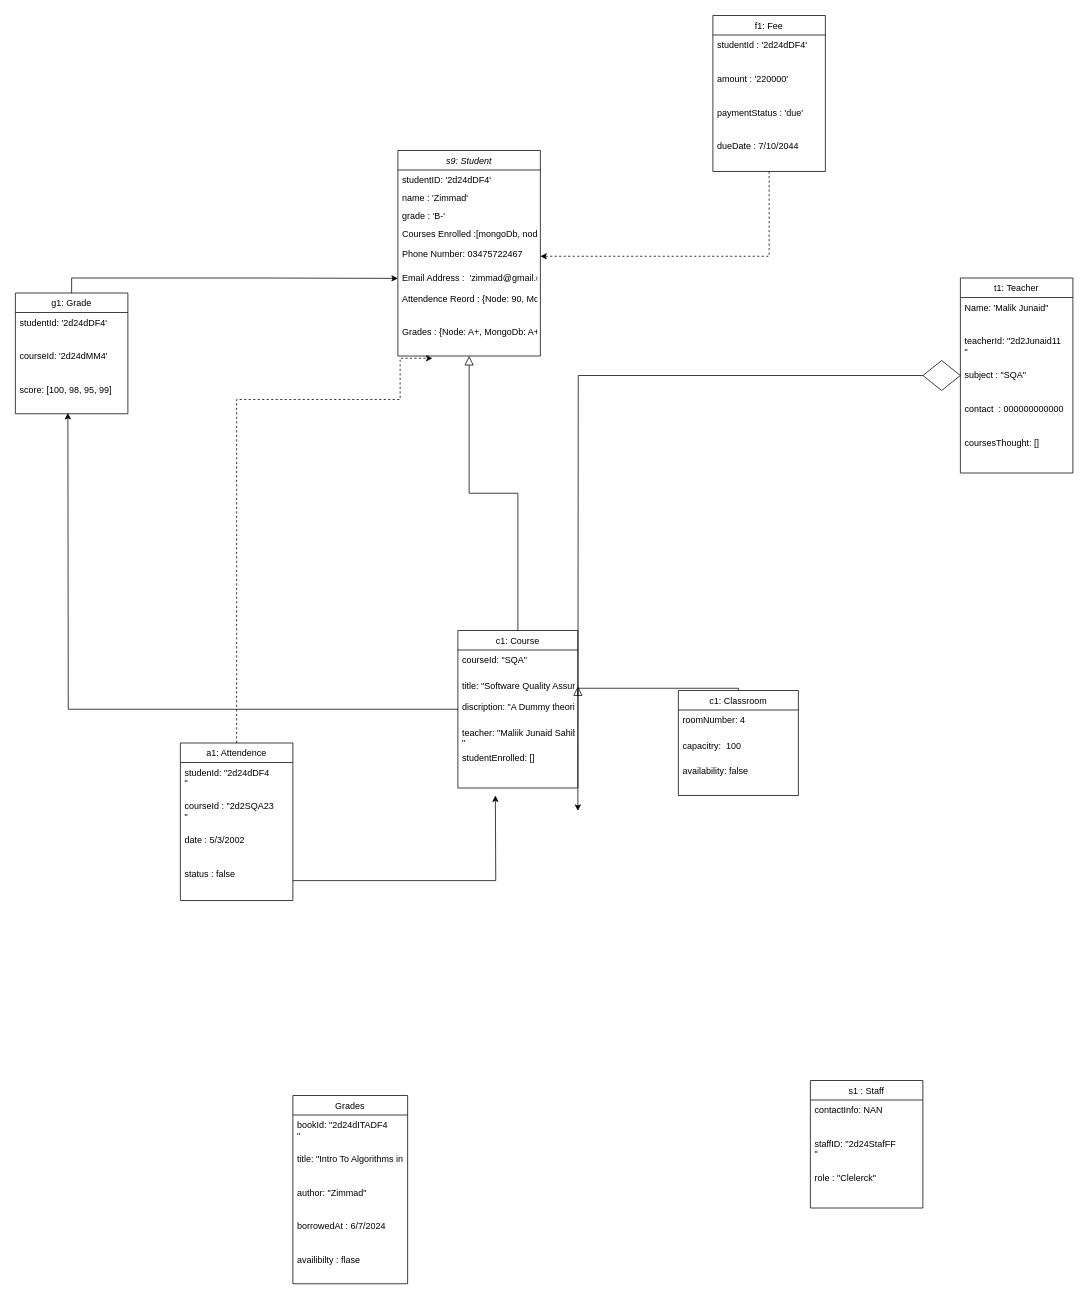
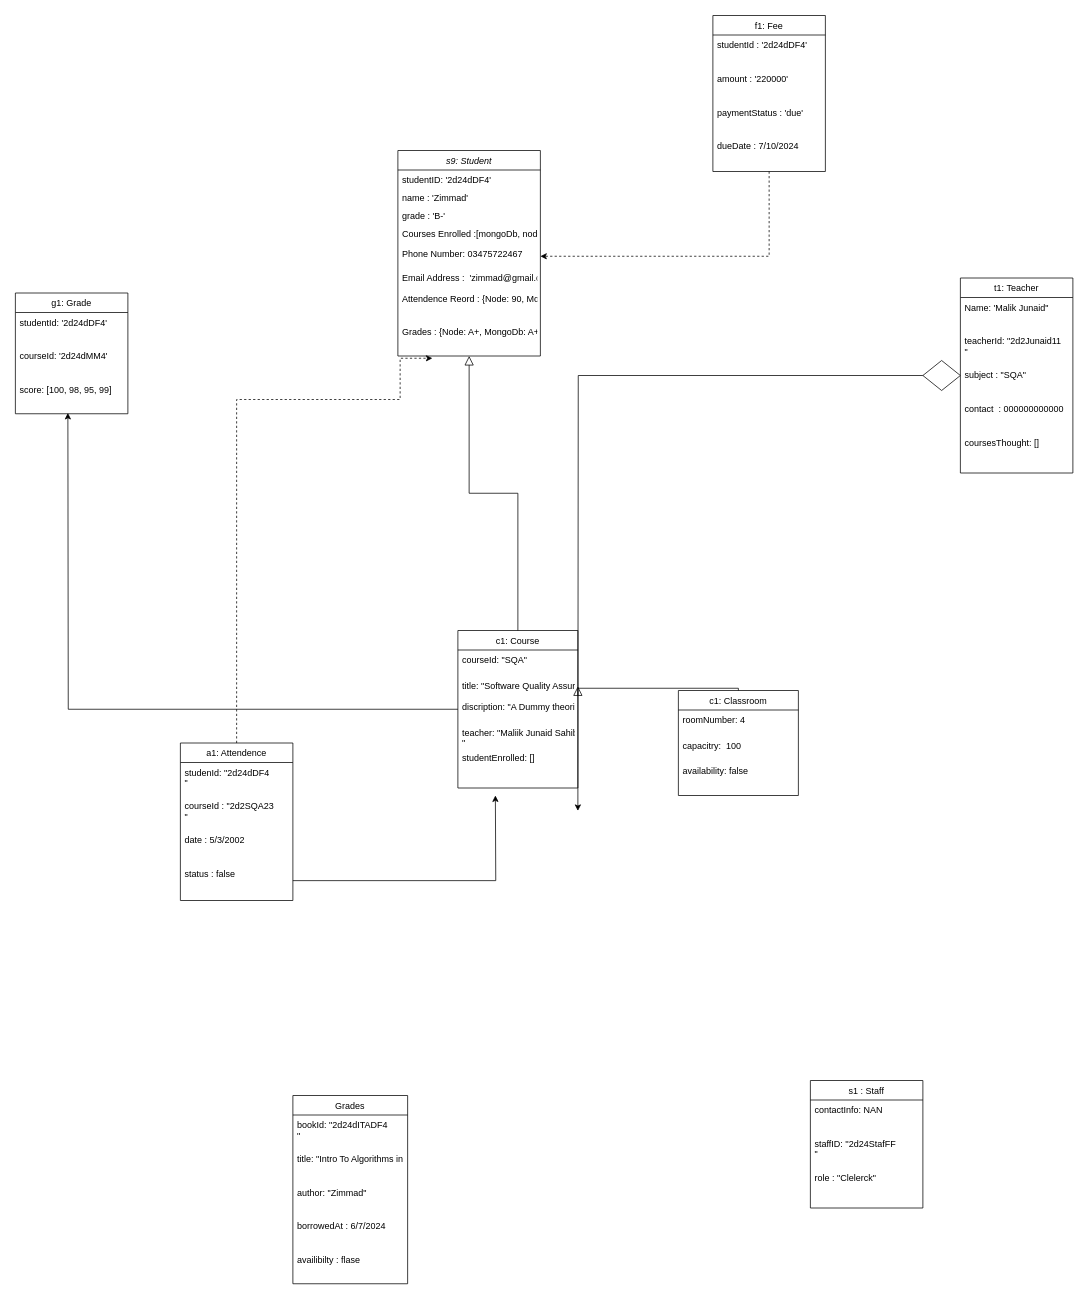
- <mxCell id="47" value="dueDate : 7/10/2044" style="text;align=left;verticalAlign=top;spacingLeft=4;spacingRight=4;overflow=hidden;rotatable=0;points=[[0,0.5],[1,0.5]];portConstraint=eastwest;rounded=0;shadow=0;html=0;" parent="43" vertex="1"><mxGeometry y="161" width="150" height="45" as="geometry" /></mxCell>
+ <mxCell id="47" value="dueDate : 7/10/2024" style="text;align=left;verticalAlign=top;spacingLeft=4;spacingRight=4;overflow=hidden;rotatable=0;points=[[0,0.5],[1,0.5]];portConstraint=eastwest;rounded=0;shadow=0;html=0;" parent="43" vertex="1"><mxGeometry y="161" width="150" height="45" as="geometry" /></mxCell>
- <mxCell id="31" style="edgeStyle=orthogonalEdgeStyle;rounded=0;orthogonalLoop=1;jettySize=auto;html=1;" parent="1" source="32" target="8" edge="1"><mxGeometry relative="1" as="geometry" /></mxCell>
